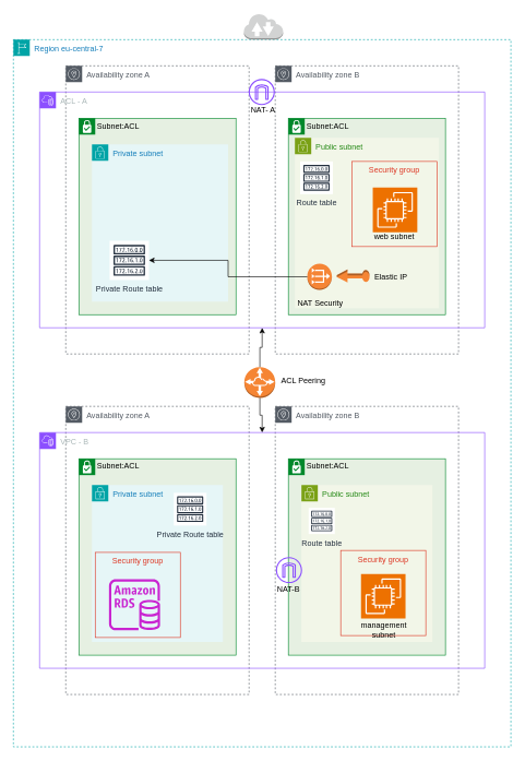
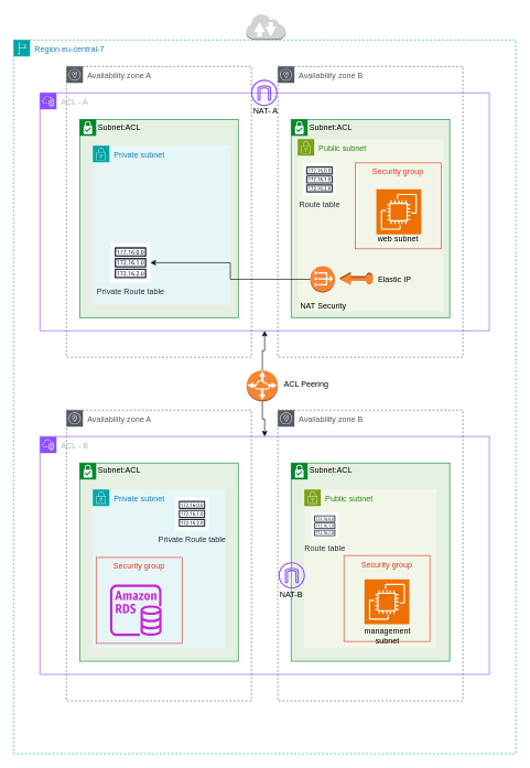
- <mxCell id="13" value="VPC - B" style="points=[[0,0],[0.25,0],[0.5,0],[0.75,0],[1,0],[1,0.25],[1,0.5],[1,0.75],[1,1],[0.75,1],[0.5,1],[0.25,1],[0,1],[0,0.75],[0,0.5],[0,0.25]];outlineConnect=0;gradientColor=none;html=1;whiteSpace=wrap;fontSize=12;fontStyle=0;container=1;pointerEvents=0;collapsible=0;recursiveResize=0;shape=mxgraph.aws4.group;grIcon=mxgraph.aws4.group_vpc2;strokeColor=#8C4FFF;fillColor=none;verticalAlign=top;align=left;spacingLeft=30;fontColor=#AAB7B8;dashed=0;" parent="2" vertex="1"><mxGeometry x="40" y="600" width="680" height="360" as="geometry" /></mxCell>
+ <mxCell id="13" value="ACL - B" style="points=[[0,0],[0.25,0],[0.5,0],[0.75,0],[1,0],[1,0.25],[1,0.5],[1,0.75],[1,1],[0.75,1],[0.5,1],[0.25,1],[0,1],[0,0.75],[0,0.5],[0,0.25]];outlineConnect=0;gradientColor=none;html=1;whiteSpace=wrap;fontSize=12;fontStyle=0;container=1;pointerEvents=0;collapsible=0;recursiveResize=0;shape=mxgraph.aws4.group;grIcon=mxgraph.aws4.group_vpc2;strokeColor=#8C4FFF;fillColor=none;verticalAlign=top;align=left;spacingLeft=30;fontColor=#AAB7B8;dashed=0;" parent="2" vertex="1"><mxGeometry x="40" y="600" width="680" height="360" as="geometry" /></mxCell>
